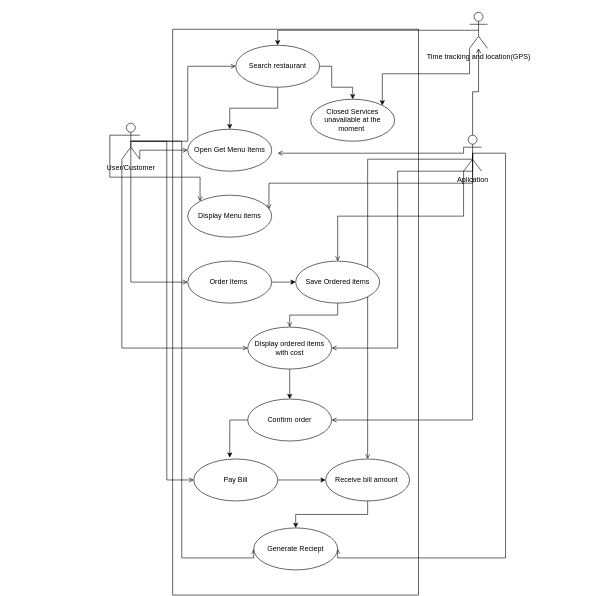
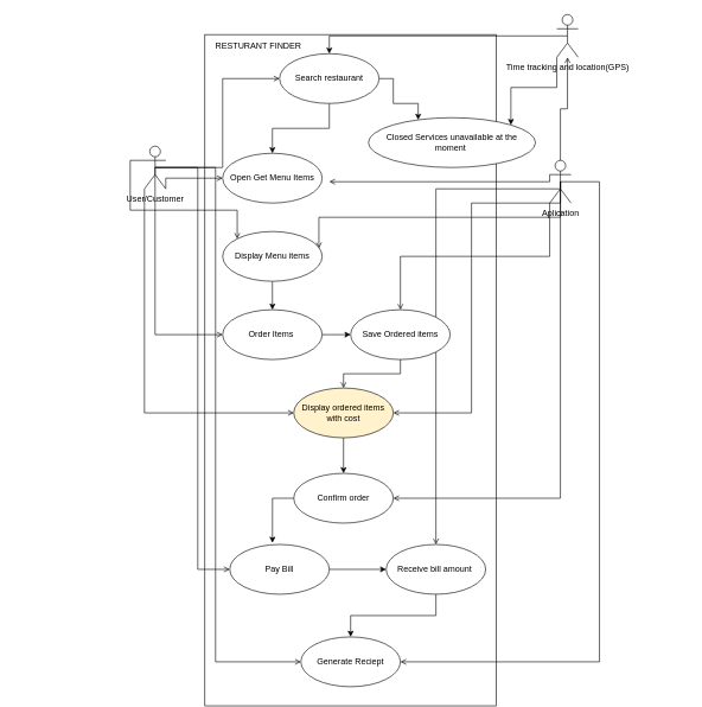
+ <mxCell id="43" value="RESTURANT FINDER" style="text;html=1;align=center;verticalAlign=middle;resizable=0;points=[];autosize=1;strokeColor=none;fillColor=none;" vertex="1" parent="1"><mxGeometry x="292" y="55" width="140" height="20" as="geometry" /></mxCell>
- <mxCell id="15" value="Closed Services unavailable at the moment&amp;nbsp;" style="ellipse;whiteSpace=wrap;html=1;" vertex="1" parent="1"><mxGeometry x="517" y="165" width="140" height="70" as="geometry" /></mxCell>
+ <mxCell id="15" value="Closed Services unavailable at the moment&amp;nbsp;" style="ellipse;whiteSpace=wrap;html=1;" vertex="1" parent="1"><mxGeometry x="517" y="165" width="235" height="70" as="geometry" /></mxCell>
+ <mxCell id="28" value="" style="edgeStyle=orthogonalEdgeStyle;rounded=0;orthogonalLoop=1;jettySize=auto;html=1;endArrow=classic;endFill=1;" edge="1" parent="1" source="29" target="31"><mxGeometry relative="1" as="geometry" /></mxCell>
- <mxCell id="35" value="Display ordered items with cost" style="ellipse;whiteSpace=wrap;html=1;" vertex="1" parent="1"><mxGeometry x="412" y="545" width="140" height="70" as="geometry" /></mxCell>
+ <mxCell id="35" value="Display ordered items with cost" style="ellipse;whiteSpace=wrap;html=1;fillColor=#fff2cc;" vertex="1" parent="1"><mxGeometry x="412" y="545" width="140" height="70" as="geometry" /></mxCell>
- <mxCell id="42" value="Generate Reciept" style="ellipse;whiteSpace=wrap;html=1;" vertex="1" parent="1"><mxGeometry x="422" y="880" width="140" height="70" as="geometry" /></mxCell>
+ <mxCell id="42" value="Generate Reciept" style="ellipse;whiteSpace=wrap;html=1;" vertex="1" parent="1"><mxGeometry x="422" y="895" width="140" height="70" as="geometry" /></mxCell>
